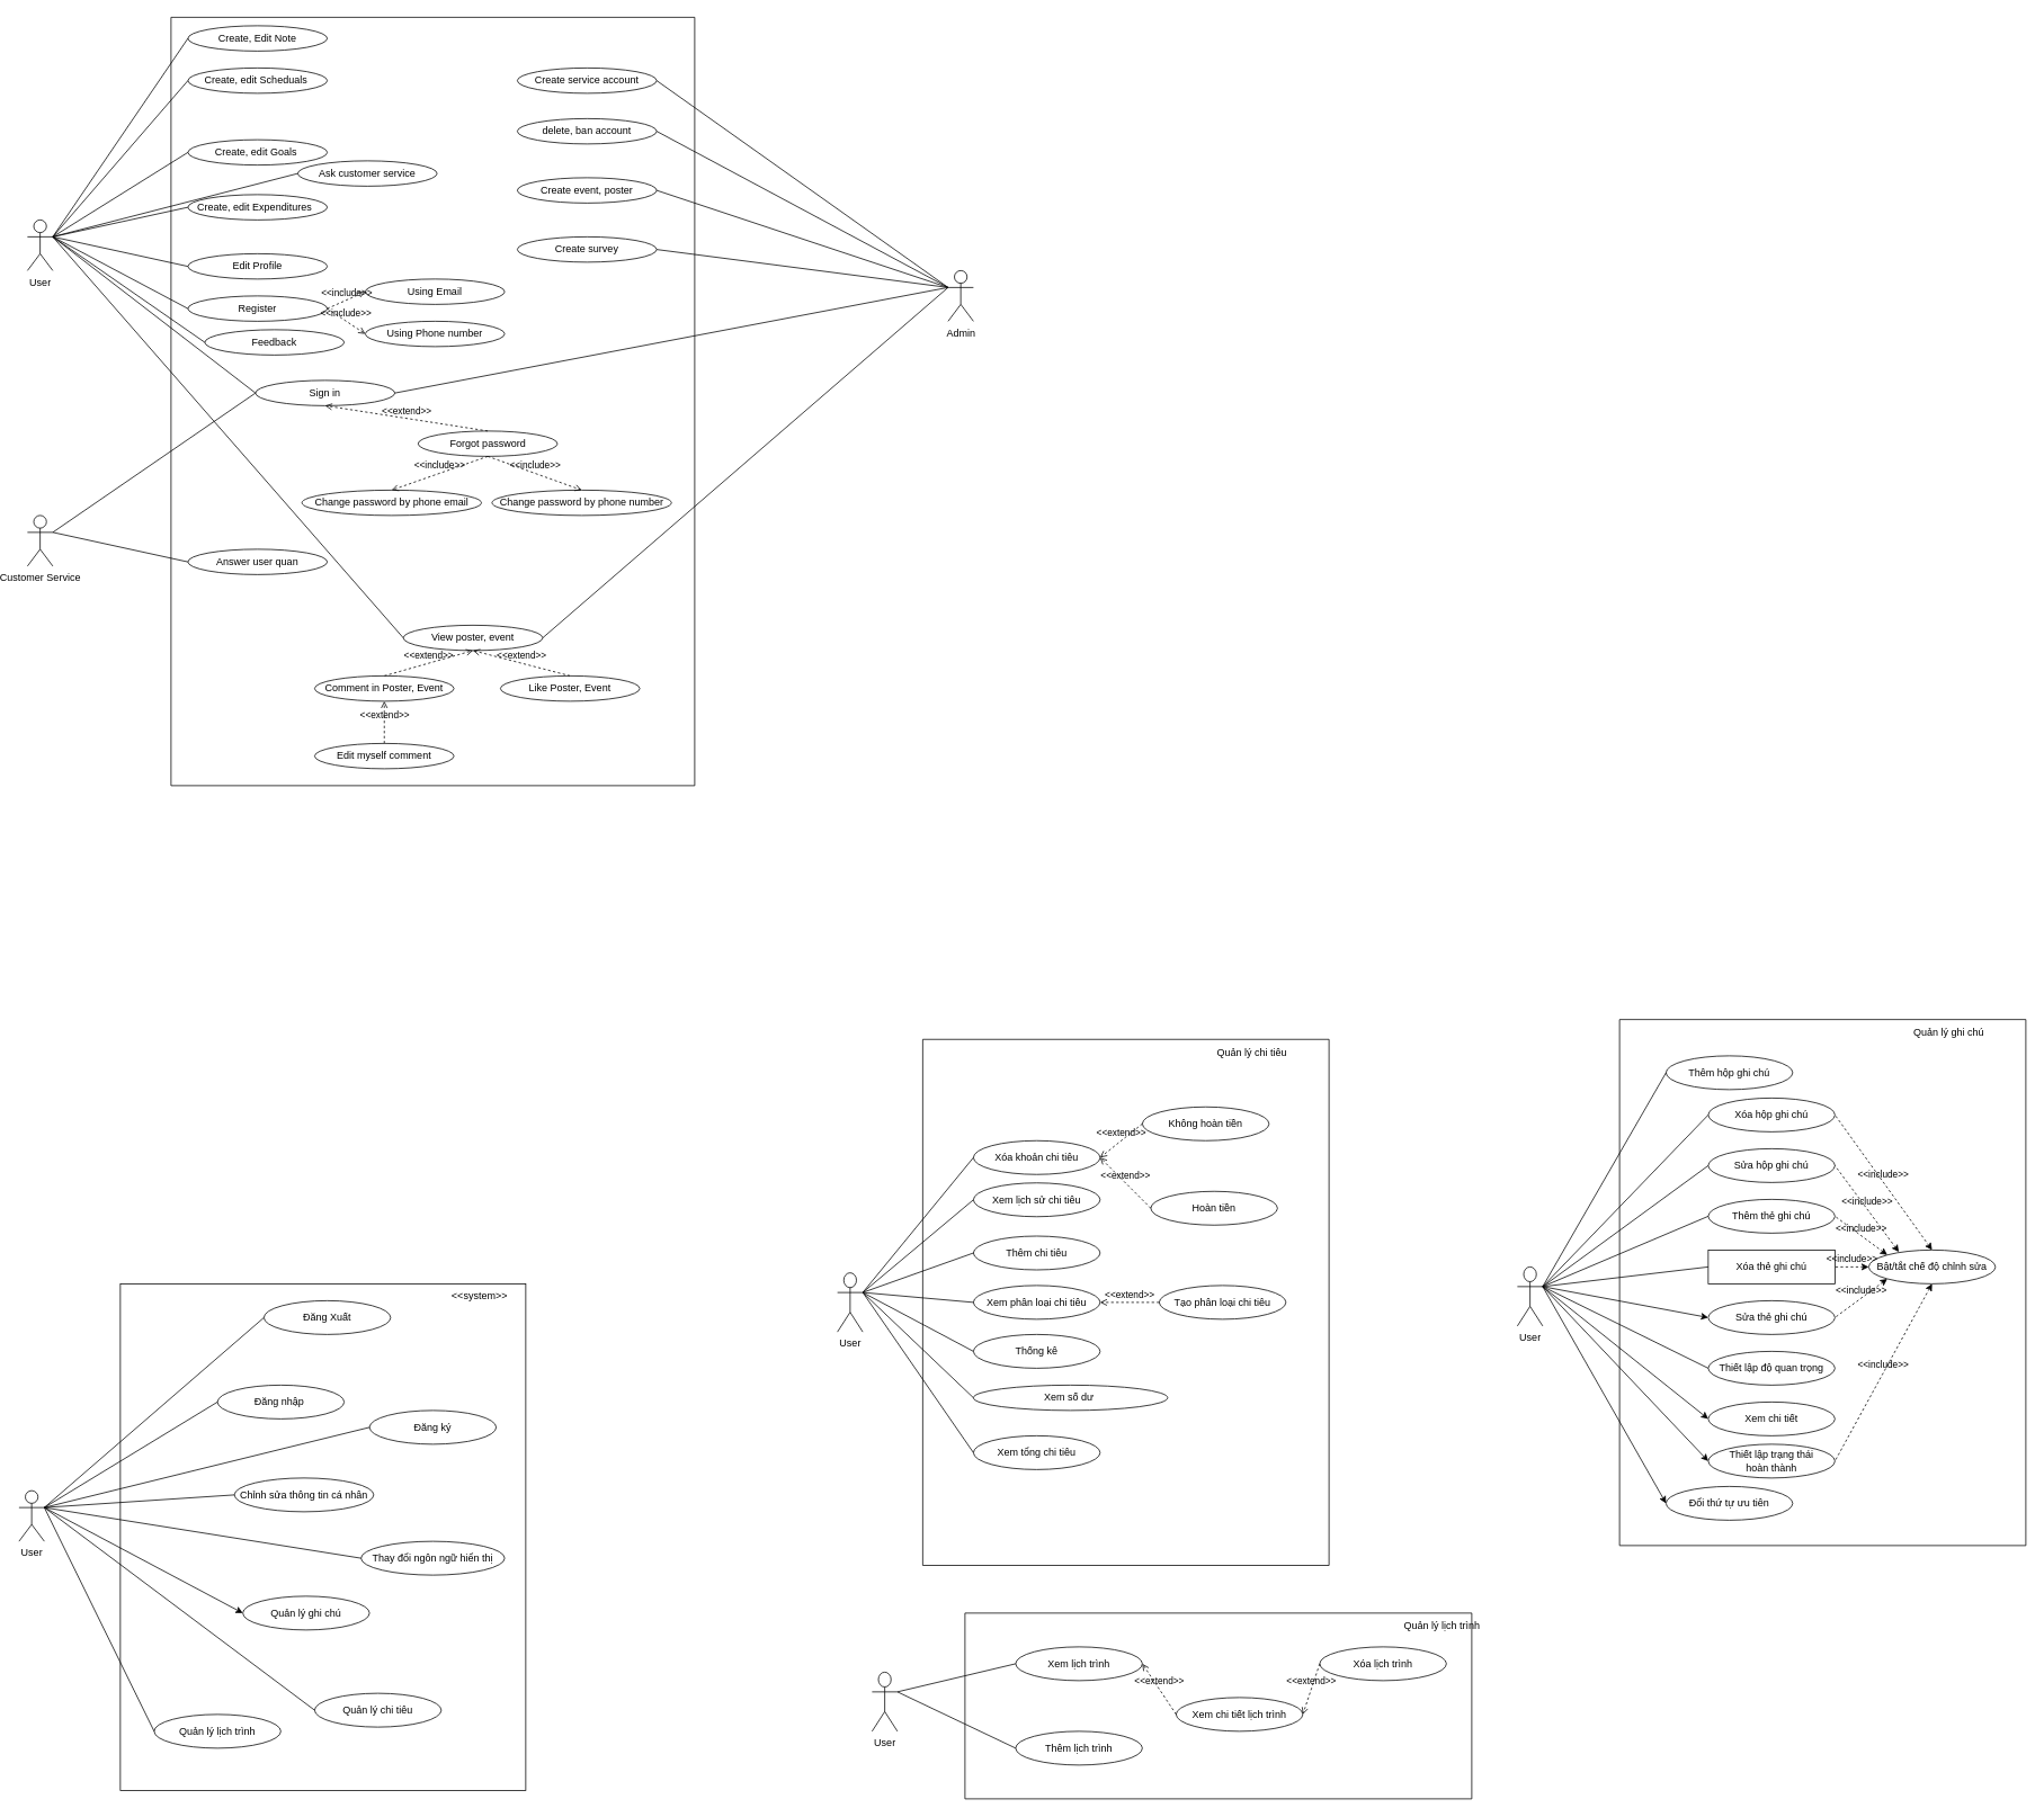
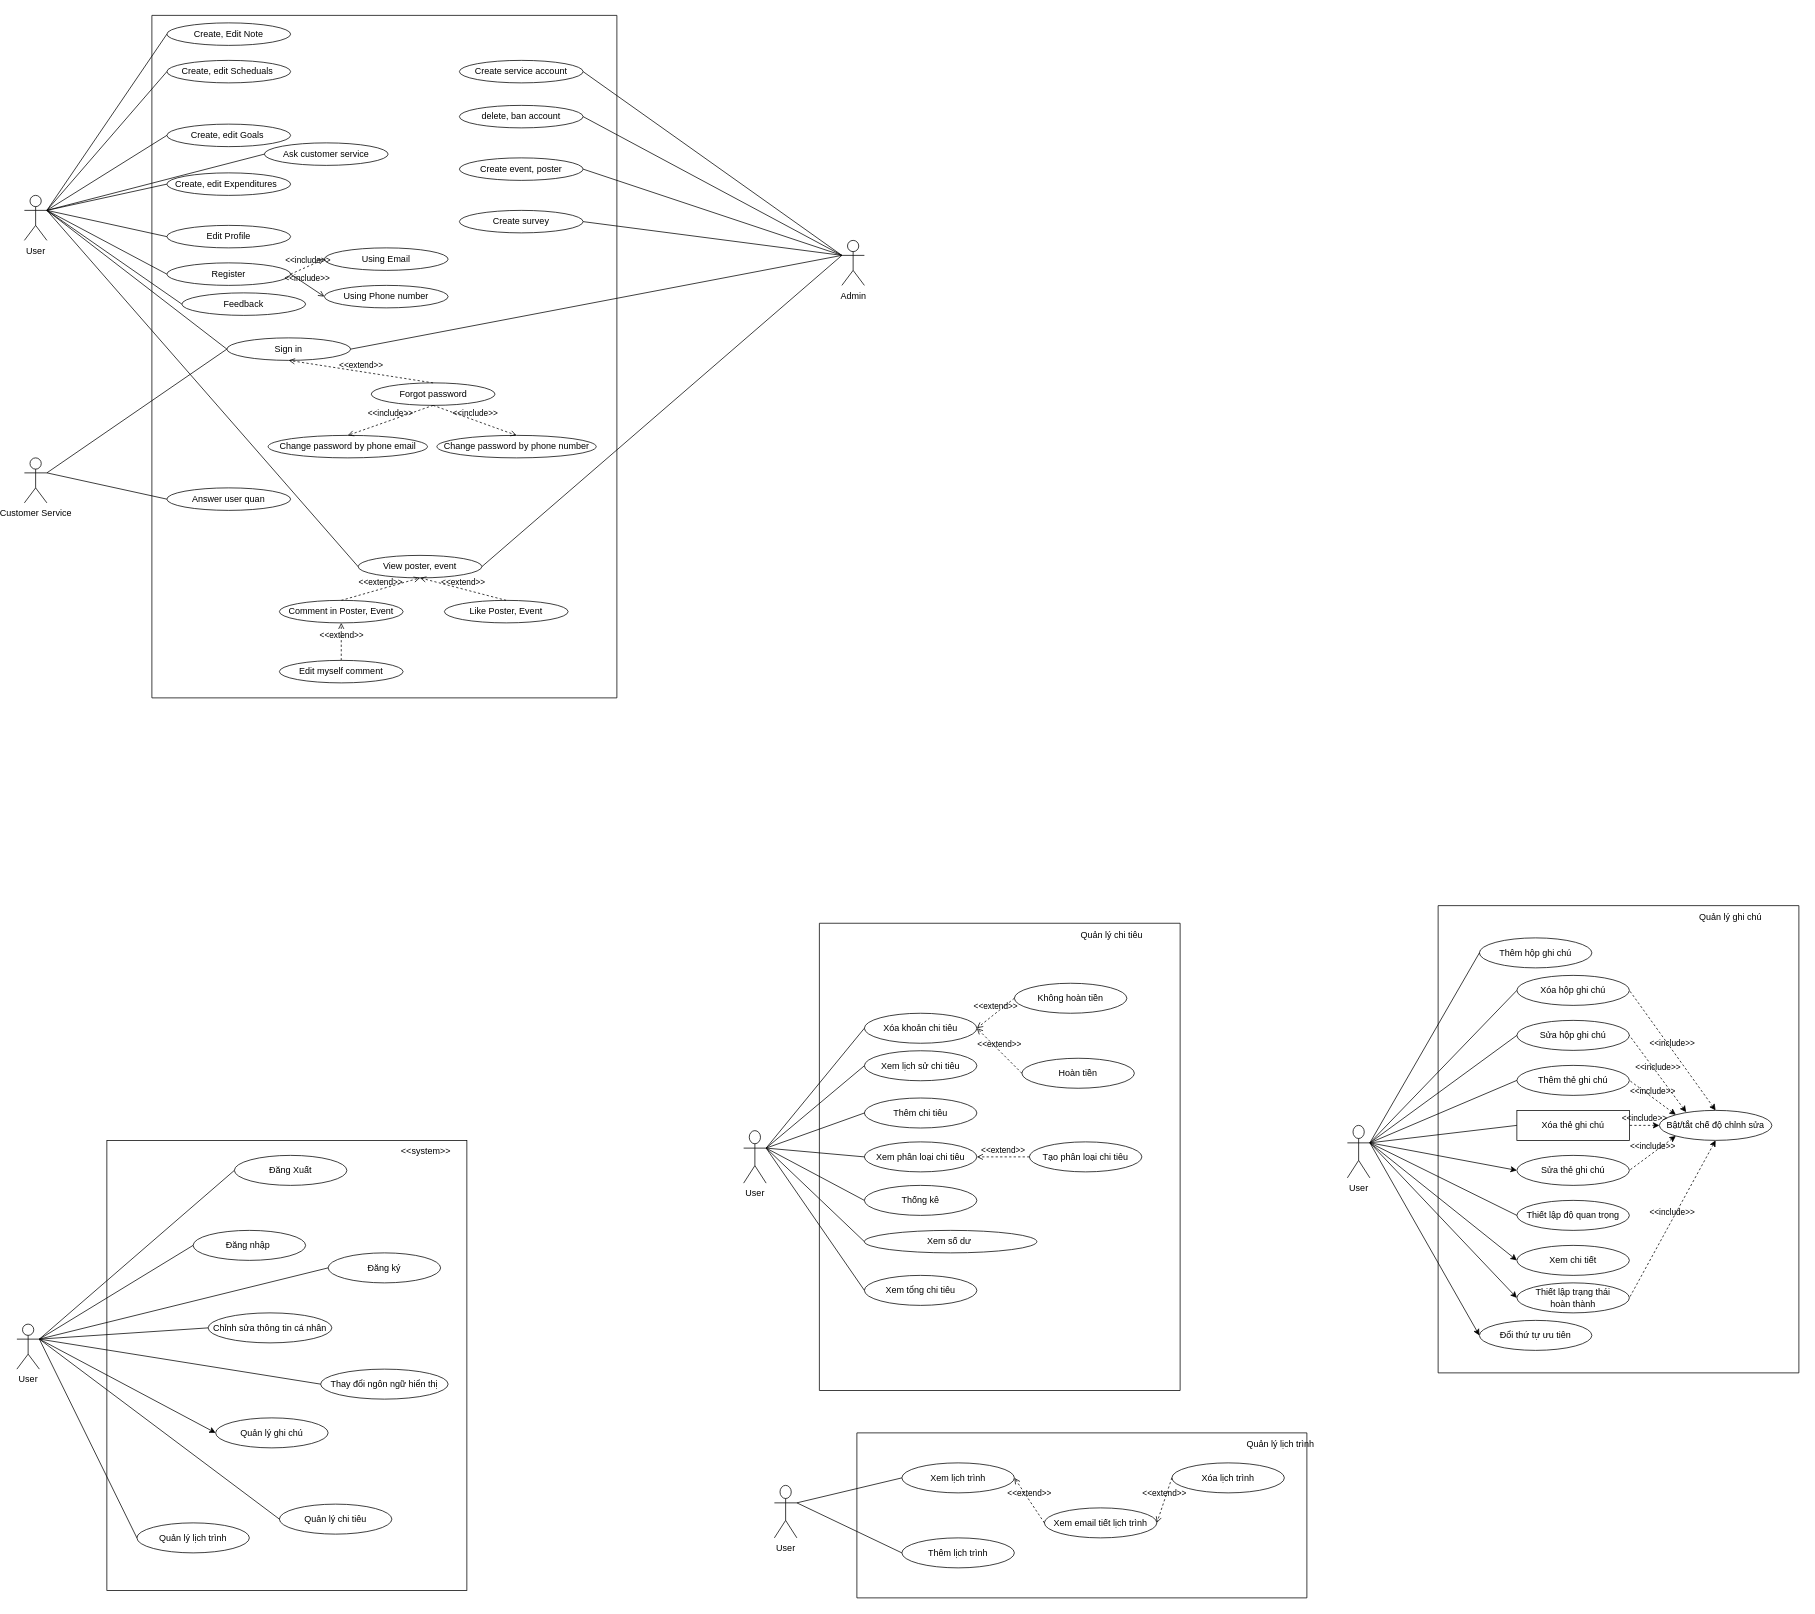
- <mxCell id="49" value="&amp;lt;&amp;lt;include&amp;gt;&amp;gt;" style="html=1;verticalAlign=bottom;labelBackgroundColor=none;endArrow=open;endFill=0;dashed=1;rounded=0;entryX=0;entryY=0.5;entryDx=0;entryDy=0;exitX=1;exitY=0.5;exitDx=0;exitDy=0;" parent="20" source="22" target="48" edge="1"><mxGeometry width="160" relative="1" as="geometry"><mxPoint x="180" y="530" as="sourcePoint" /><mxPoint x="340" y="530" as="targetPoint" /></mxGeometry></mxCell>
+ <mxCell id="49" value="&amp;lt;&amp;lt;include&amp;gt;&amp;gt;" style="html=1;verticalAlign=bottom;labelBackgroundColor=none;endArrow=open;endFill=0;dashed=0;rounded=0;entryX=0;entryY=0.5;entryDx=0;entryDy=0;exitX=1;exitY=0.5;exitDx=0;exitDy=0;" parent="20" source="22" target="48" edge="1"><mxGeometry width="160" relative="1" as="geometry"><mxPoint x="180" y="530" as="sourcePoint" /><mxPoint x="340" y="530" as="targetPoint" /></mxGeometry></mxCell>
- <mxCell id="100" value="Xem chi tiết lịch trình" style="ellipse;whiteSpace=wrap;html=1;" parent="96" vertex="1"><mxGeometry x="250" y="100" width="150" height="40" as="geometry" /></mxCell>
+ <mxCell id="100" value="Xem email tiết lịch trình" style="ellipse;whiteSpace=wrap;html=1;" parent="96" vertex="1"><mxGeometry x="250" y="100" width="150" height="40" as="geometry" /></mxCell>
